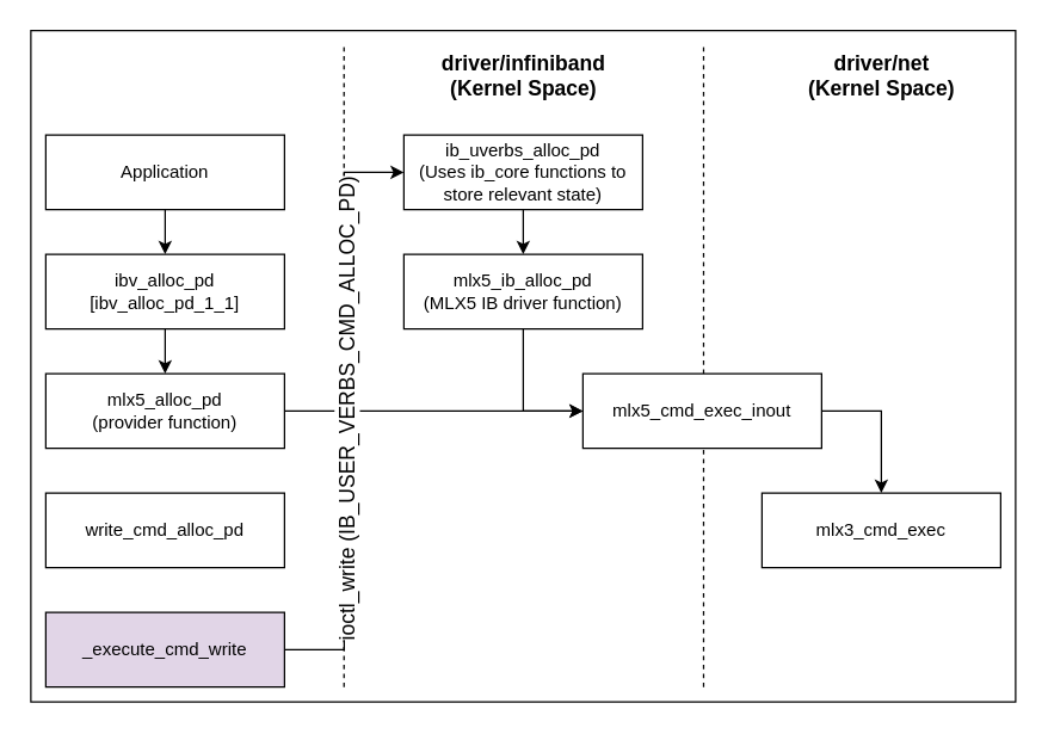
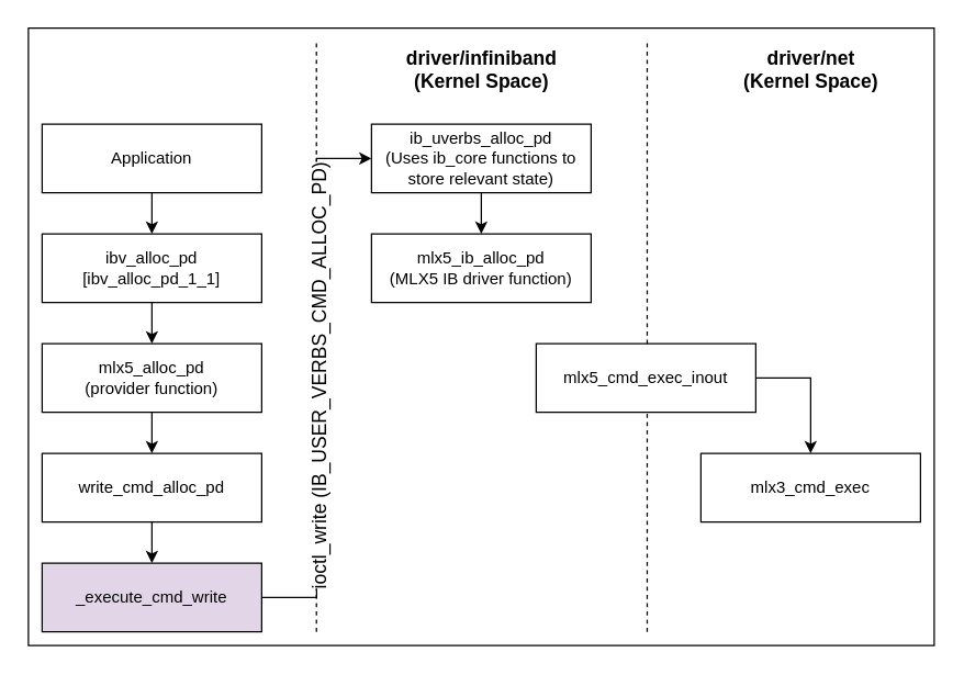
- <mxCell id="20" style="edgeStyle=orthogonalEdgeStyle;rounded=0;orthogonalLoop=1;jettySize=auto;html=1;exitX=0.5;exitY=1;exitDx=0;exitDy=0;entryX=0;entryY=0.5;entryDx=0;entryDy=0;fontSize=14;" edge="1" parent="1" source="21" target="23"><mxGeometry relative="1" as="geometry" /></mxCell>
- <mxCell id="9" value="" style="edgeStyle=orthogonalEdgeStyle;rounded=0;orthogonalLoop=1;jettySize=auto;html=1;fontSize=14;" edge="1" parent="1" source="10" target="23"><mxGeometry relative="1" as="geometry" /></mxCell>
+ <mxCell id="9" value="" style="edgeStyle=orthogonalEdgeStyle;rounded=0;orthogonalLoop=1;jettySize=auto;html=1;fontSize=14;" edge="1" parent="1" source="10" target="12"><mxGeometry relative="1" as="geometry" /></mxCell>
+ <mxCell id="11" value="" style="edgeStyle=orthogonalEdgeStyle;rounded=0;orthogonalLoop=1;jettySize=auto;html=1;fontSize=14;" edge="1" parent="1" source="12" target="15"><mxGeometry relative="1" as="geometry" /></mxCell>
